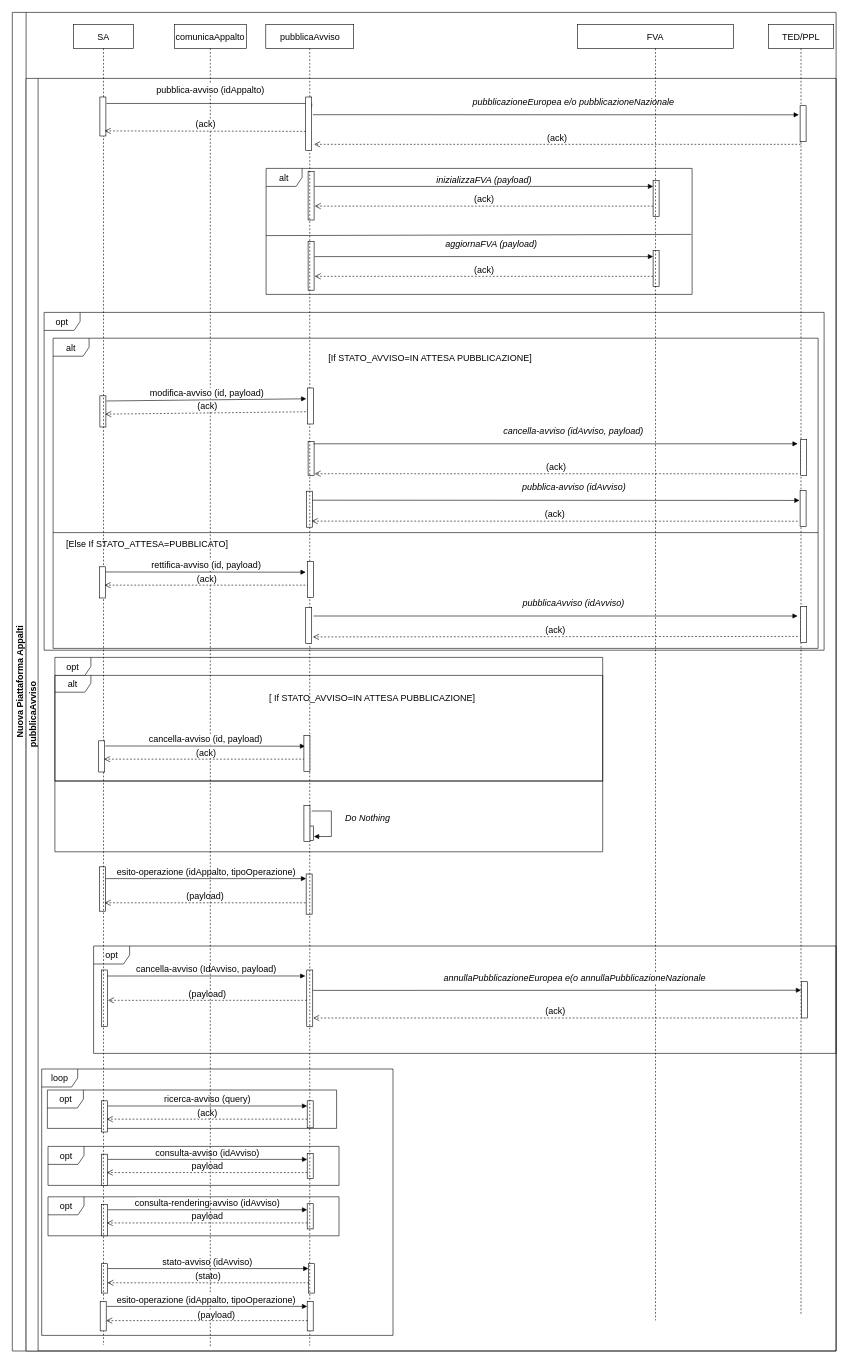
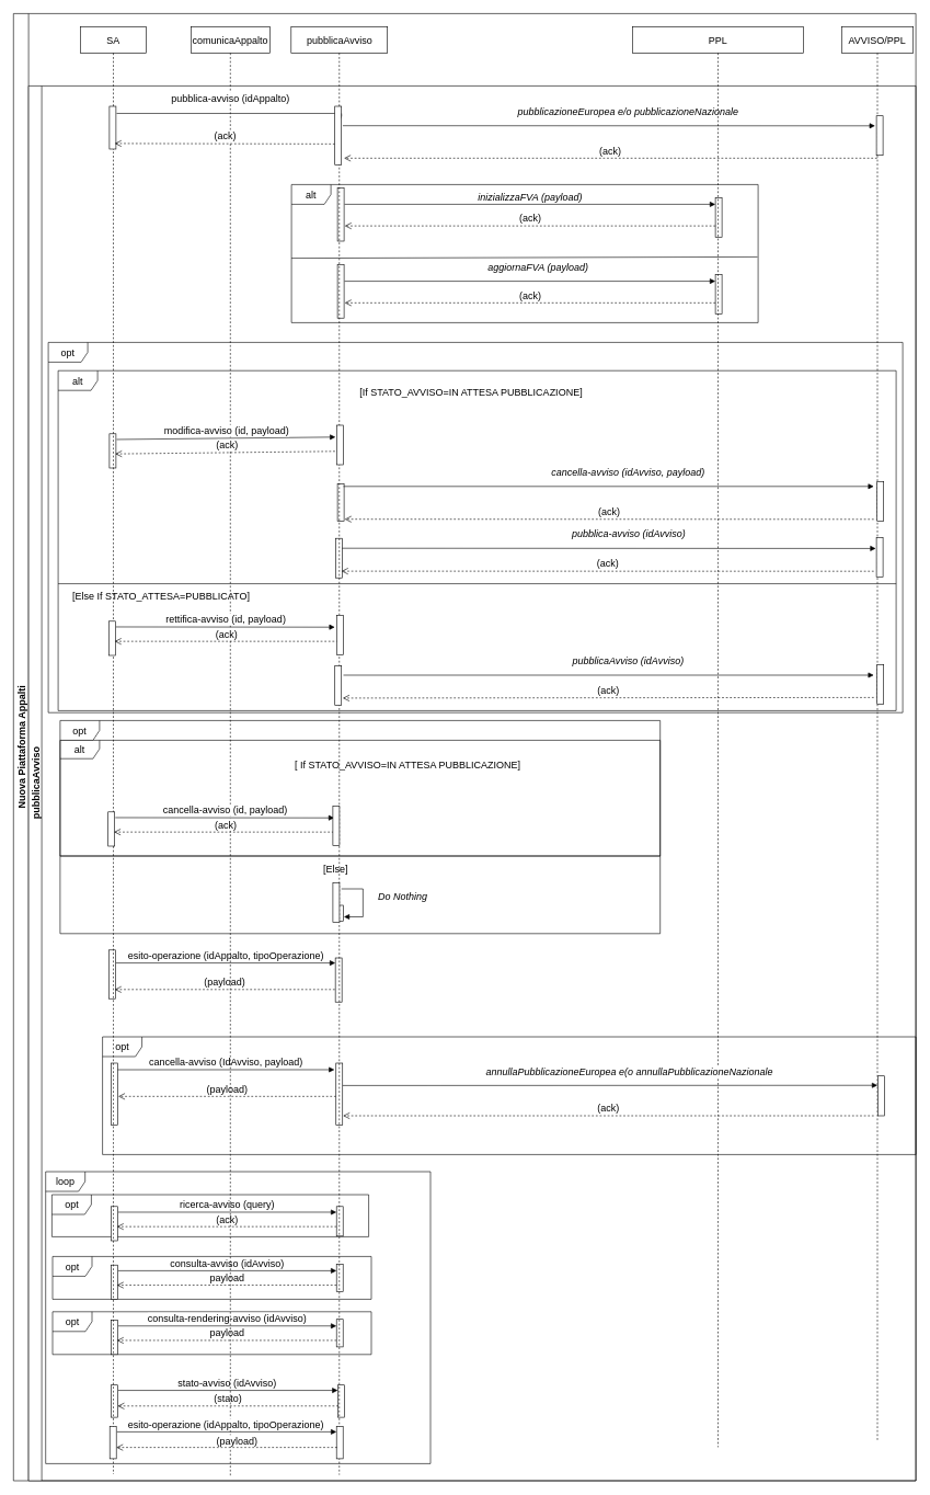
- <mxCell id="57" value="FVA" style="shape=umlLifeline;perimeter=lifelinePerimeter;whiteSpace=wrap;html=1;container=1;collapsible=0;recursiveResize=0;outlineConnect=0;fontSize=15;" parent="5" vertex="1"><mxGeometry x="942" y="20" width="260" height="2160" as="geometry" /></mxCell>
+ <mxCell id="57" value="PPL" style="shape=umlLifeline;perimeter=lifelinePerimeter;whiteSpace=wrap;html=1;container=1;collapsible=0;recursiveResize=0;outlineConnect=0;fontSize=15;" parent="5" vertex="1"><mxGeometry x="942" y="20" width="260" height="2160" as="geometry" /></mxCell>
- <mxCell id="87" value="TED/PPL" style="shape=umlLifeline;perimeter=lifelinePerimeter;whiteSpace=wrap;html=1;container=1;collapsible=0;recursiveResize=0;outlineConnect=0;fontSize=15;" parent="1" vertex="1"><mxGeometry x="1280" y="40" width="109" height="2150" as="geometry" /></mxCell>
+ <mxCell id="87" value="AVVISO/PPL" style="shape=umlLifeline;perimeter=lifelinePerimeter;whiteSpace=wrap;html=1;container=1;collapsible=0;recursiveResize=0;outlineConnect=0;fontSize=15;" parent="1" vertex="1"><mxGeometry x="1280" y="40" width="109" height="2150" as="geometry" /></mxCell>
+ <mxCell id="81" value="[Else]" style="text;html=1;strokeColor=none;fillColor=none;align=center;verticalAlign=middle;whiteSpace=wrap;rounded=0;fontSize=15;" parent="1" vertex="1"><mxGeometry x="467.5" y="1305" width="85" height="30" as="geometry" /></mxCell>
